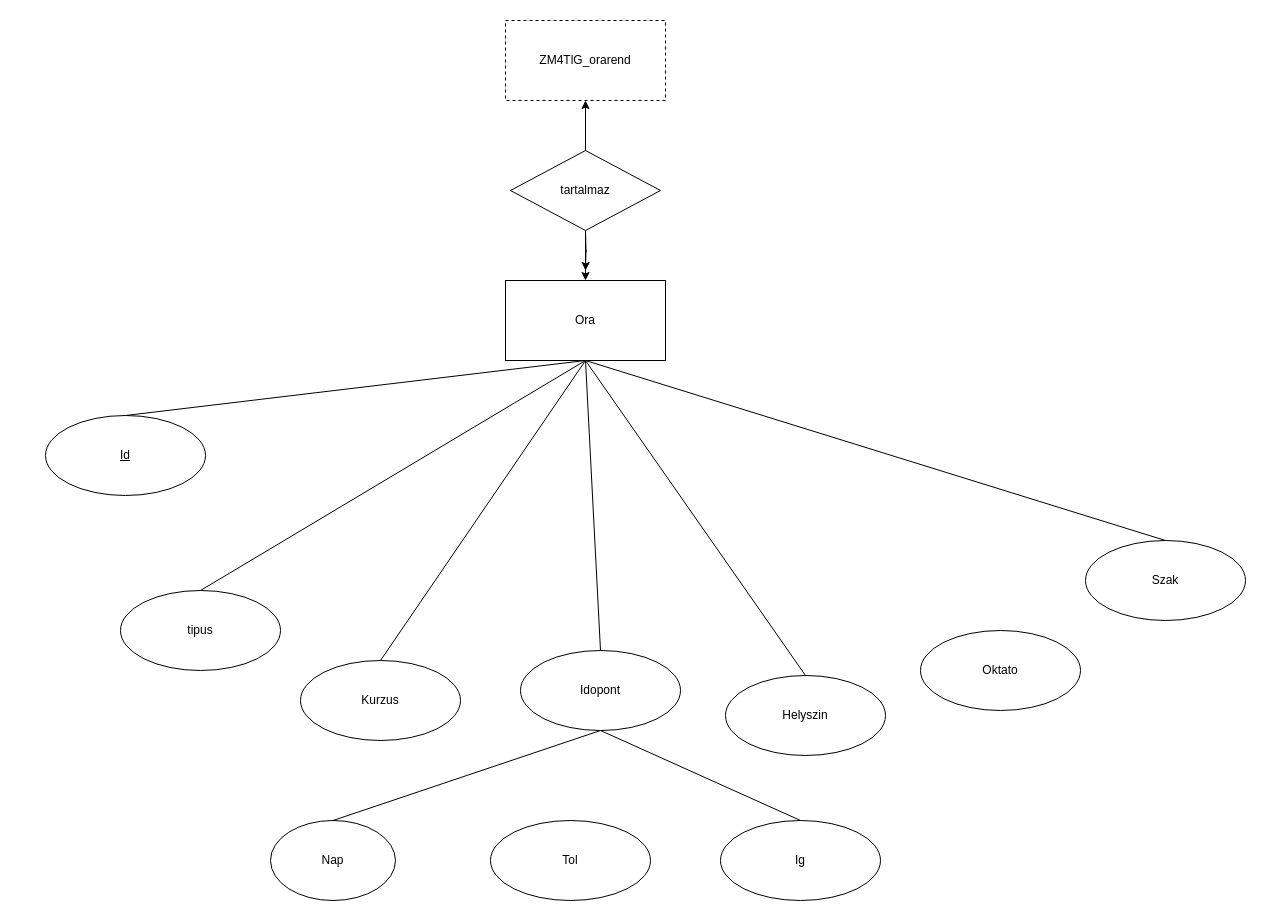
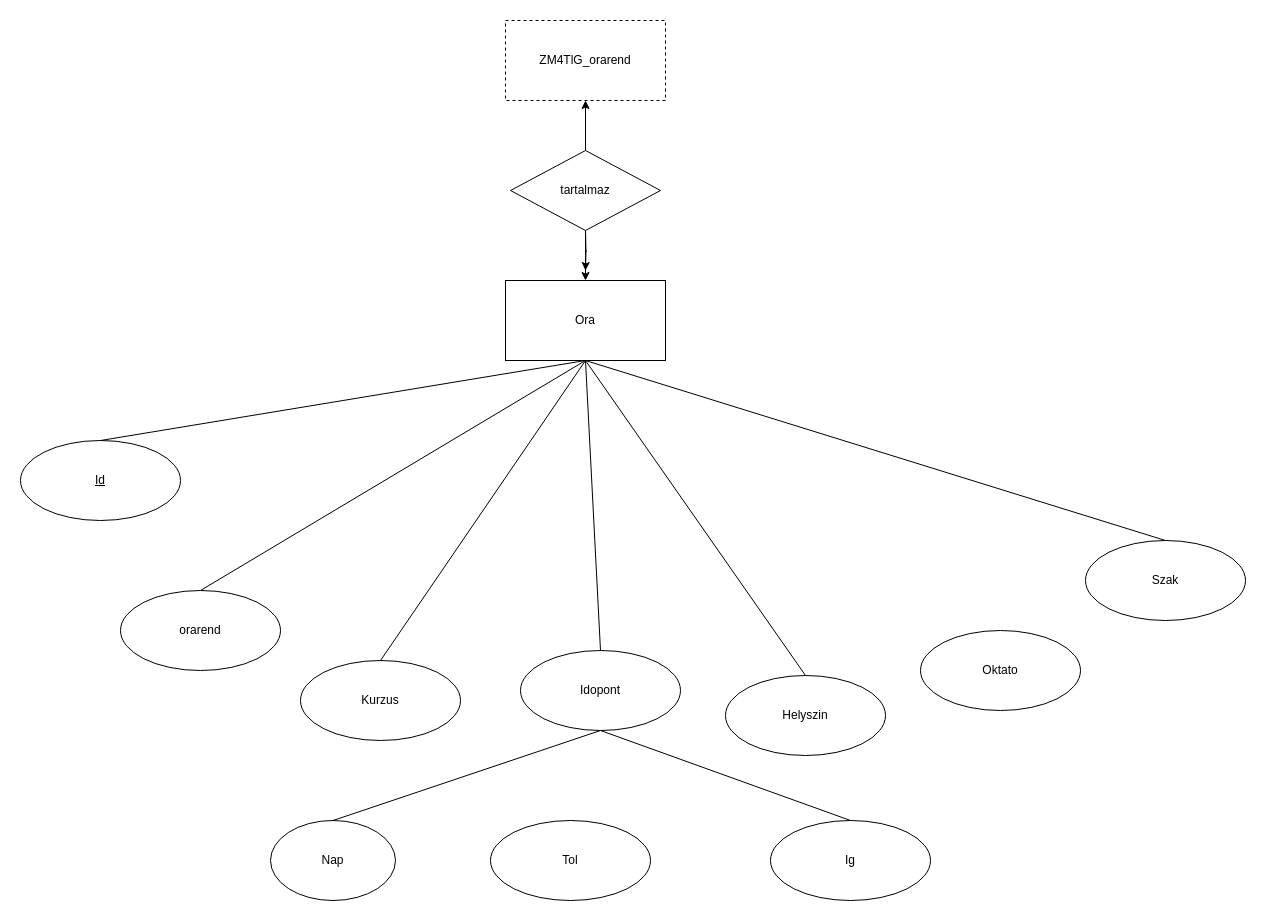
- <mxCell id="16" value="&lt;u&gt;Id&lt;/u&gt;" style="ellipse;whiteSpace=wrap;html=1;" parent="1" vertex="1"><mxGeometry x="45" y="415" width="160" height="80" as="geometry" /></mxCell>
+ <mxCell id="16" value="&lt;u&gt;Id&lt;/u&gt;" style="ellipse;whiteSpace=wrap;html=1;" parent="1" vertex="1"><mxGeometry x="20" y="440" width="160" height="80" as="geometry" /></mxCell>
- <mxCell id="18" value="tipus" style="ellipse;whiteSpace=wrap;html=1;" parent="1" vertex="1"><mxGeometry x="120" y="590" width="160" height="80" as="geometry" /></mxCell>
+ <mxCell id="18" value="orarend" style="ellipse;whiteSpace=wrap;html=1;" parent="1" vertex="1"><mxGeometry x="120" y="590" width="160" height="80" as="geometry" /></mxCell>
- <mxCell id="11" value="Ig" style="ellipse;whiteSpace=wrap;html=1;" parent="1" vertex="1"><mxGeometry x="720" y="820" width="160" height="80" as="geometry" /></mxCell>
+ <mxCell id="11" value="Ig" style="ellipse;whiteSpace=wrap;html=1;" parent="1" vertex="1"><mxGeometry x="770" y="820" width="160" height="80" as="geometry" /></mxCell>
